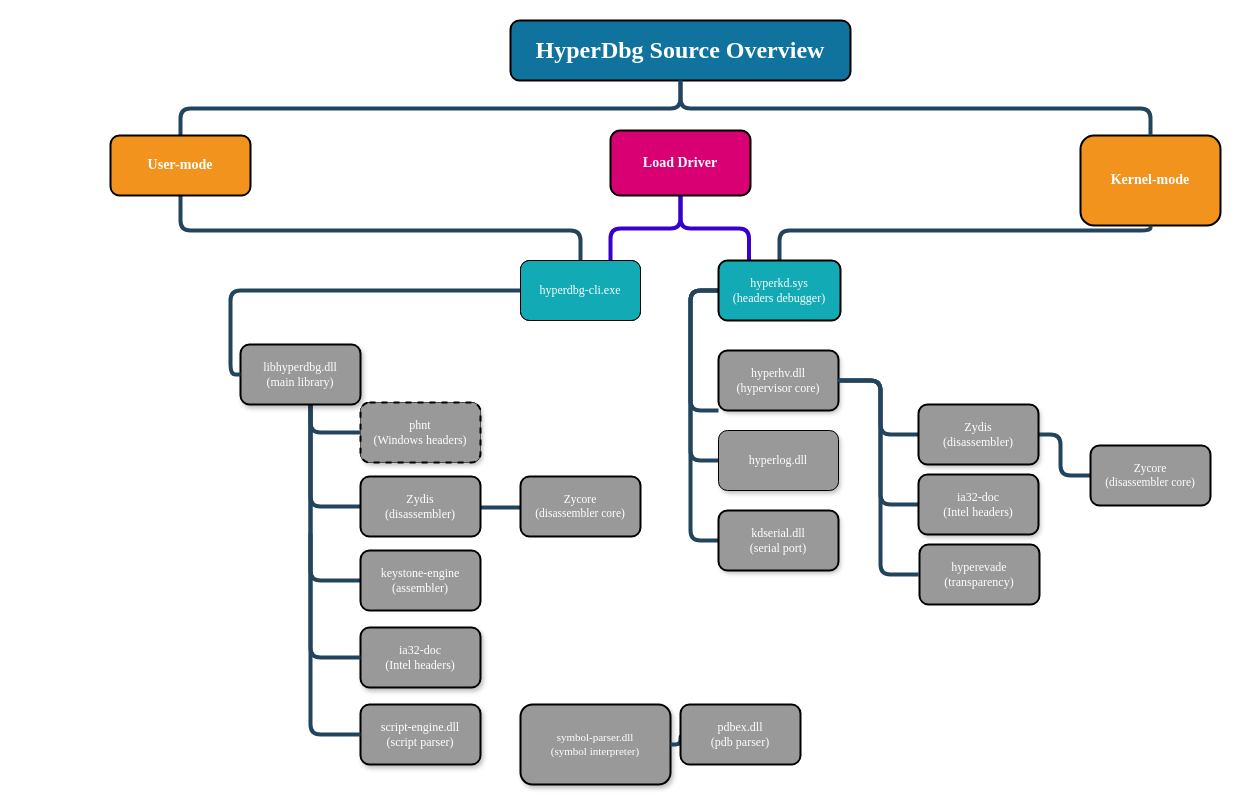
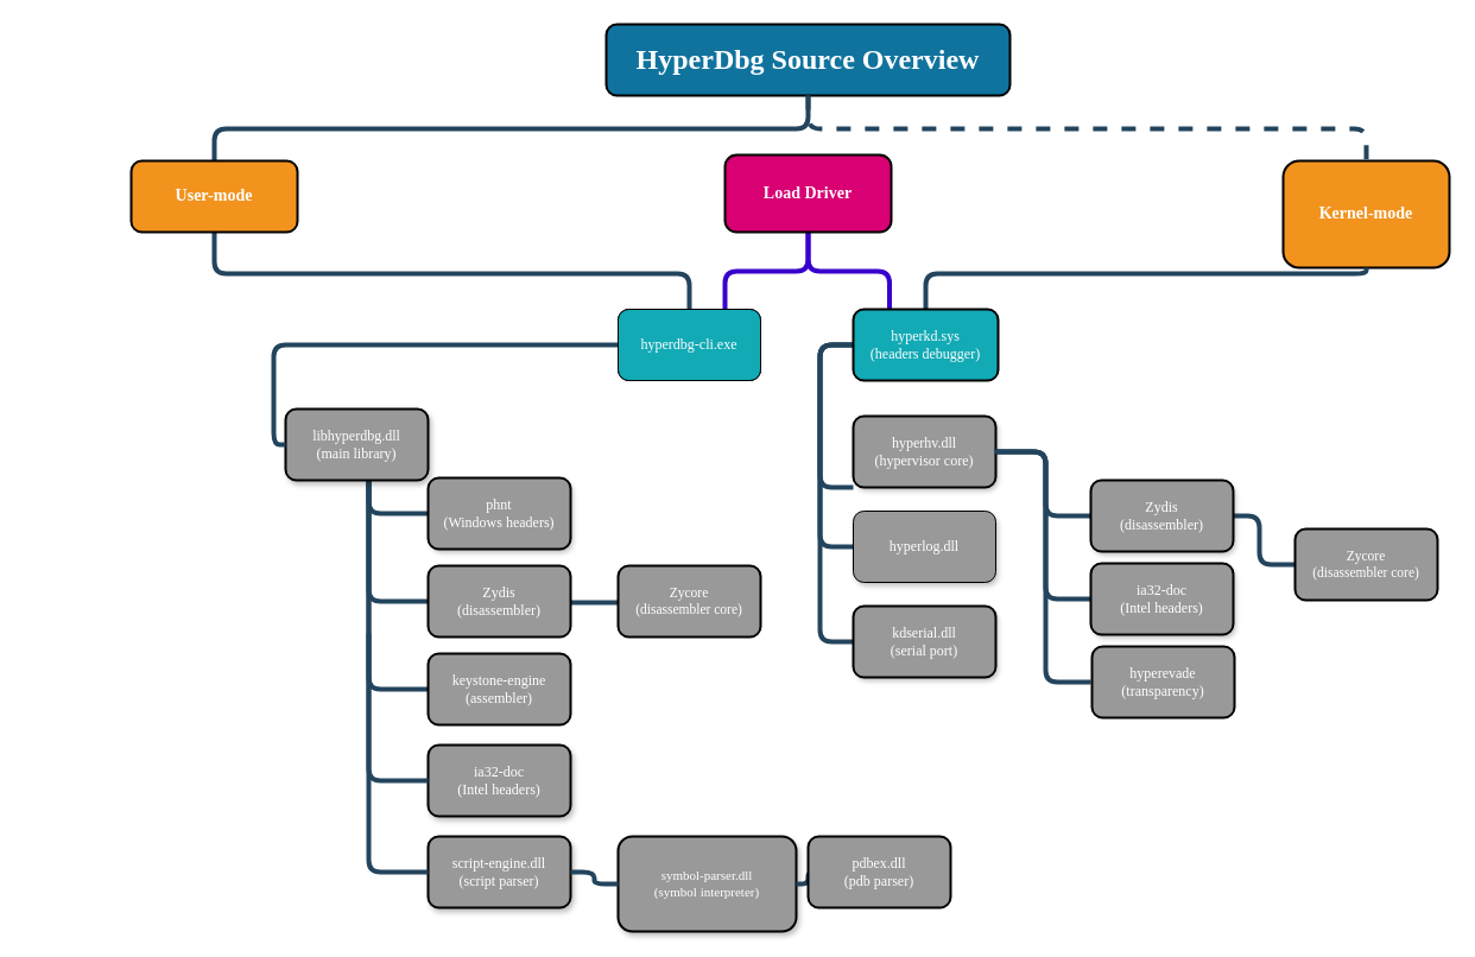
- <mxCell id="25" value="" style="edgeStyle=elbowEdgeStyle;elbow=vertical;rounded=1;fontColor=#000000;endArrow=none;endFill=0;strokeWidth=4;strokeColor=#23445D;exitX=0.5;exitY=1;exitDx=0;exitDy=0;fontFamily=Verdana;" parent="1" source="2" target="4" edge="1"><mxGeometry width="100" height="100" relative="1" as="geometry"><mxPoint x="805" y="80" as="sourcePoint" /><mxPoint x="-347" y="60" as="targetPoint" /></mxGeometry></mxCell>
+ <mxCell id="25" value="" style="edgeStyle=elbowEdgeStyle;elbow=vertical;rounded=1;fontColor=#000000;endArrow=none;endFill=0;strokeWidth=4;strokeColor=#23445D;exitX=0.5;exitY=1;exitDx=0;exitDy=0;fontFamily=Verdana;dashed=1;" parent="1" source="2" target="4" edge="1"><mxGeometry width="100" height="100" relative="1" as="geometry"><mxPoint x="805" y="80" as="sourcePoint" /><mxPoint x="-347" y="60" as="targetPoint" /></mxGeometry></mxCell>
- <mxCell id="54" value="phnt&#10;(Windows headers)" style="whiteSpace=wrap;rounded=1;fillColor=#999999;strokeColor=default;shadow=0;fontColor=#FFFFFF;fontStyle=0;fontFamily=Verdana;strokeWidth=2;dashed=1;" parent="1" vertex="1"><mxGeometry x="360" y="402" width="120" height="60" as="geometry" /></mxCell>
+ <mxCell id="54" value="phnt&#10;(Windows headers)" style="whiteSpace=wrap;rounded=1;fillColor=#999999;strokeColor=default;shadow=0;fontColor=#FFFFFF;fontStyle=0;fontFamily=Verdana;strokeWidth=2;" parent="1" vertex="1"><mxGeometry x="360" y="402" width="120" height="60" as="geometry" /></mxCell>
+ <mxCell id="13" value="" style="edgeStyle=elbowEdgeStyle;elbow=horizontal;rounded=1;fontColor=#000000;endArrow=none;endFill=0;strokeWidth=4;strokeColor=#23445D;entryX=0;entryY=0.5;entryDx=0;entryDy=0;exitX=1;exitY=0.5;exitDx=0;exitDy=0;fontFamily=Verdana;" parent="1" source="8" target="9" edge="1"><mxGeometry width="100" height="100" relative="1" as="geometry"><mxPoint x="550" y="834" as="sourcePoint" /><mxPoint x="610" y="734" as="targetPoint" /><Array as="points"><mxPoint x="500" y="724" /><mxPoint x="560" y="744" /><mxPoint x="500" y="774" /><mxPoint x="600" y="774" /><mxPoint x="520" y="774" /><mxPoint x="340" y="604" /></Array></mxGeometry></mxCell>
